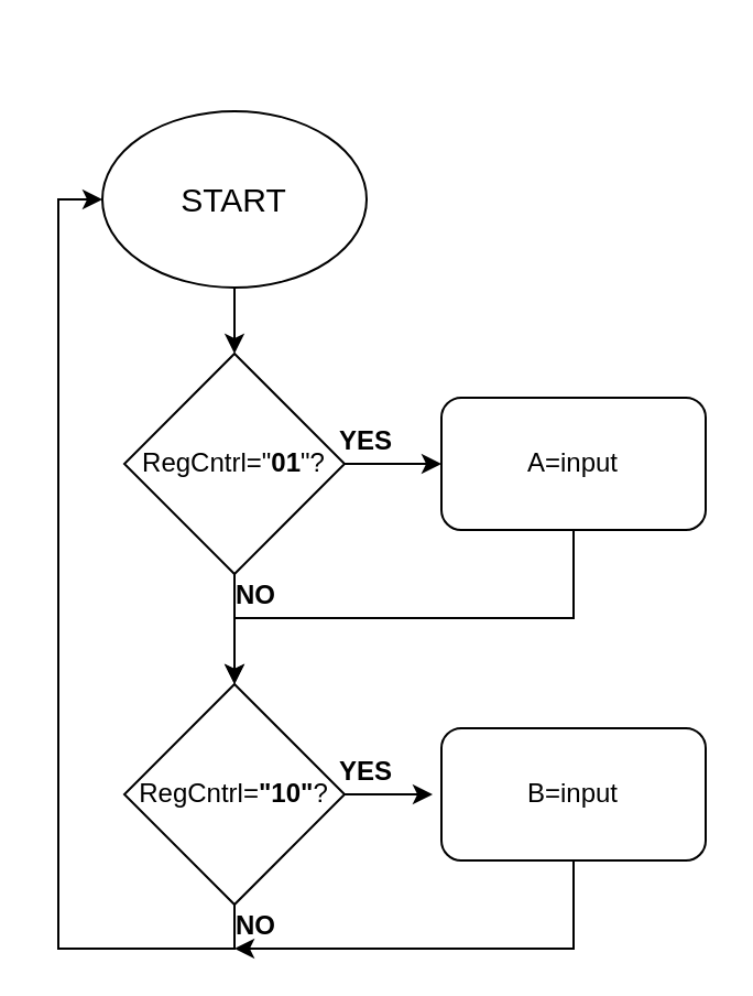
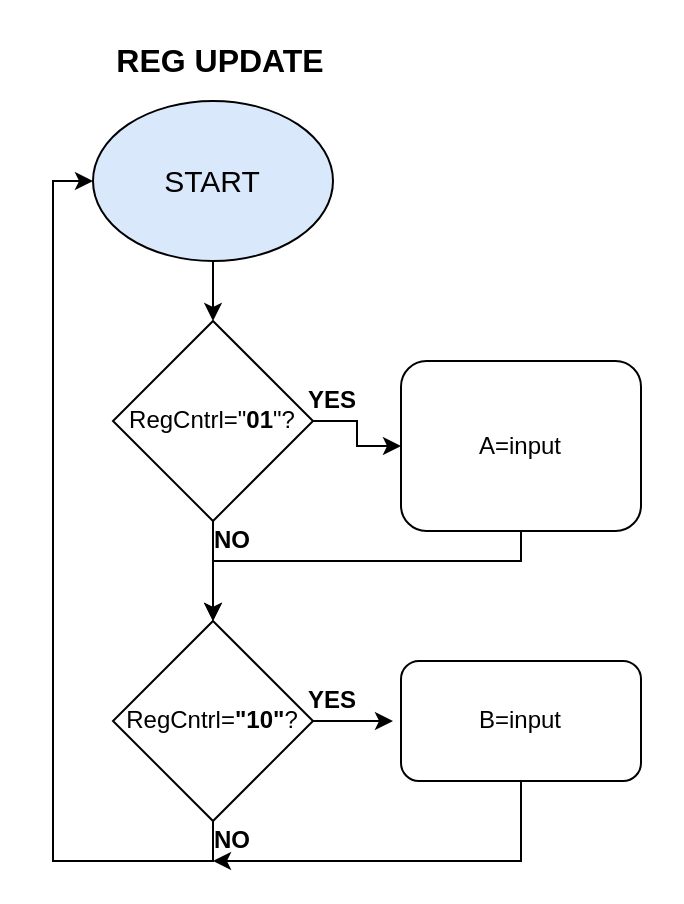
+ <mxCell id="18" value="&lt;font style=&quot;font-size: 16px&quot;&gt;&lt;b&gt;REG UPDATE&lt;/b&gt;&lt;/font&gt;" style="text;html=1;strokeColor=none;fillColor=none;align=center;verticalAlign=middle;whiteSpace=wrap;rounded=0;" vertex="1" parent="1"><mxGeometry x="20" y="20" width="180" height="20" as="geometry" /></mxCell>
- <mxCell id="3" value="&lt;font style=&quot;font-size: 15px&quot;&gt;START&lt;/font&gt;" style="ellipse;whiteSpace=wrap;html=1;" vertex="1" parent="1"><mxGeometry x="46" y="50" width="120" height="80" as="geometry" /></mxCell>
+ <mxCell id="3" value="&lt;font style=&quot;font-size: 15px&quot;&gt;START&lt;/font&gt;" style="ellipse;whiteSpace=wrap;html=1;fillColor=#dae8fc;" vertex="1" parent="1"><mxGeometry x="46" y="50" width="120" height="80" as="geometry" /></mxCell>
- <mxCell id="5" value="A=input" style="rounded=1;whiteSpace=wrap;html=1;" vertex="1" parent="1"><mxGeometry x="200" y="180" width="120" height="60" as="geometry" /></mxCell>
+ <mxCell id="5" value="A=input" style="rounded=1;whiteSpace=wrap;html=1;" vertex="1" parent="1"><mxGeometry x="200" y="180" width="120" height="85" as="geometry" /></mxCell>
